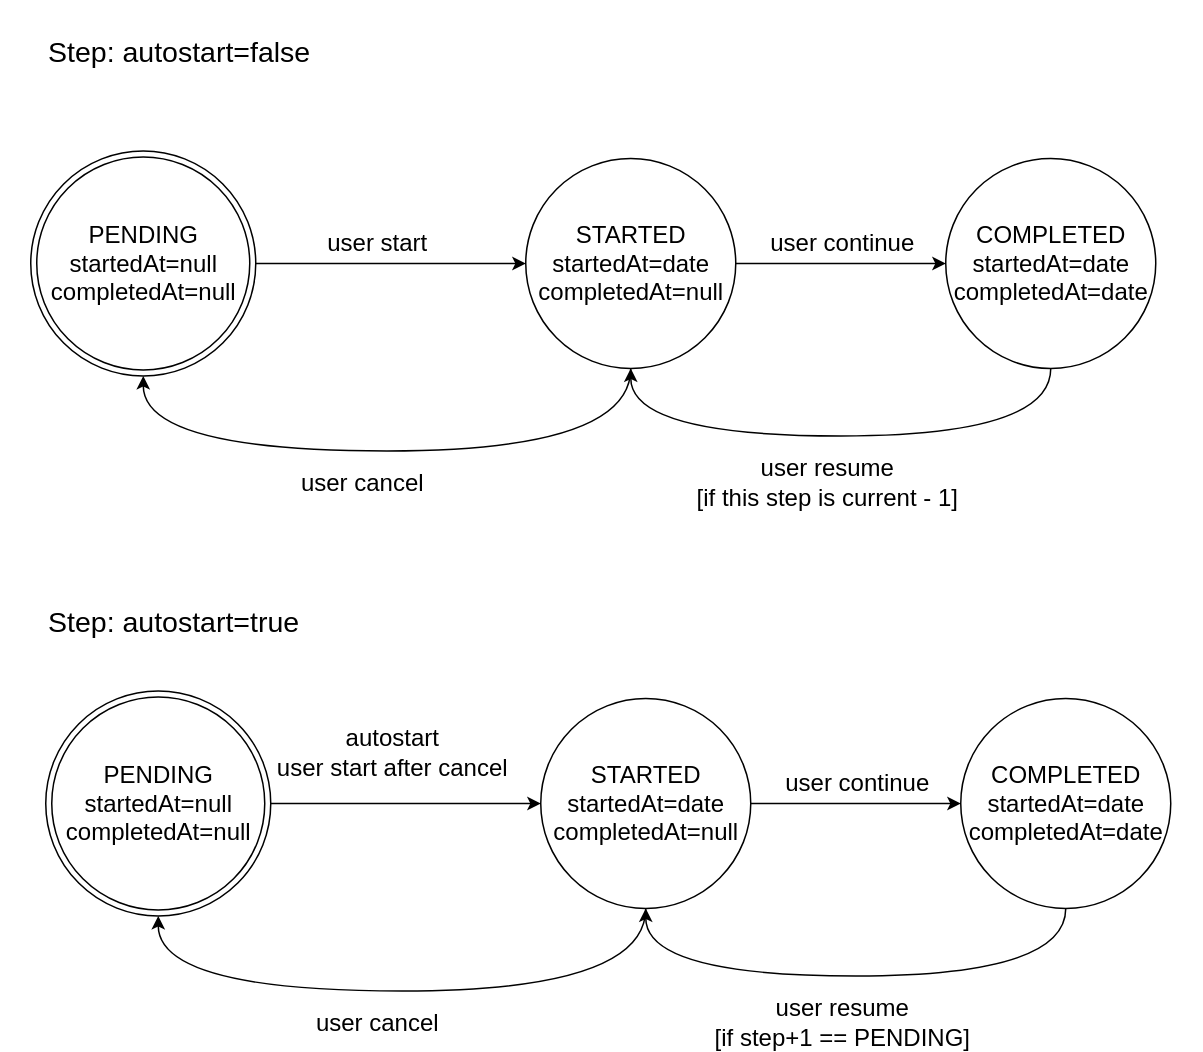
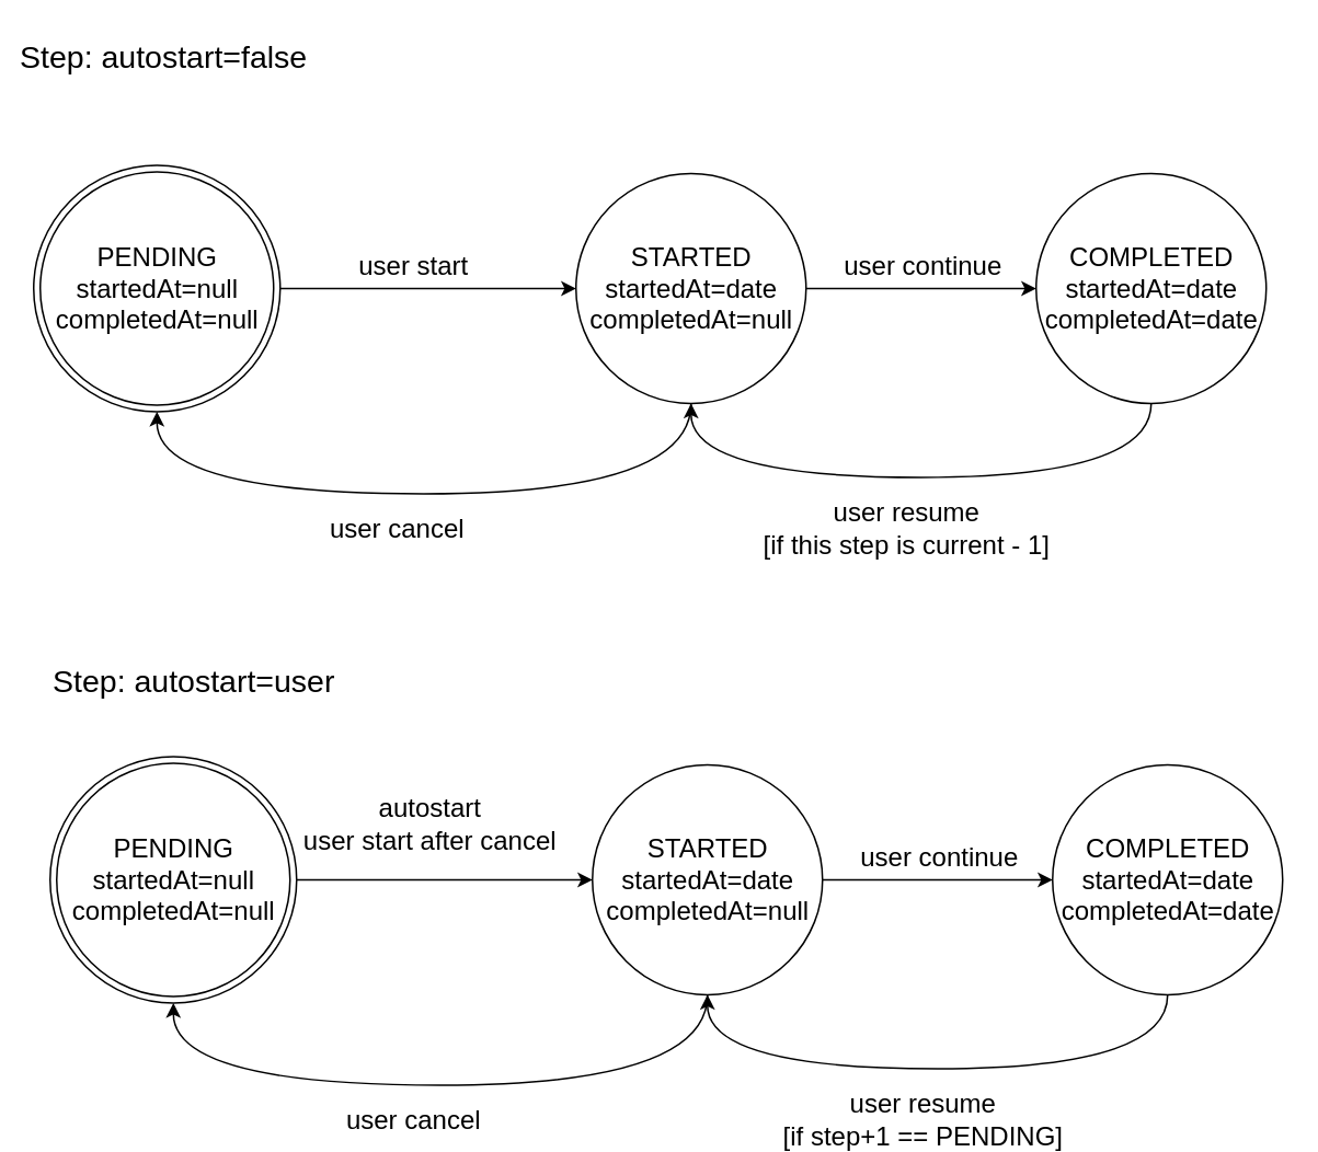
- <mxCell id="2" value="Step: autostart=false" style="text;html=1;strokeColor=none;fillColor=none;align=left;verticalAlign=middle;whiteSpace=wrap;rounded=0;fontSize=19;" vertex="1" parent="1"><mxGeometry x="30" y="20" width="200" height="30" as="geometry" /></mxCell>
+ <mxCell id="2" value="Step: autostart=false" style="text;html=1;strokeColor=none;fillColor=none;align=left;verticalAlign=middle;whiteSpace=wrap;rounded=0;fontSize=19;" vertex="1" parent="1"><mxGeometry x="10" y="20" width="200" height="30" as="geometry" /></mxCell>
- <mxCell id="25" value="Step: autostart=true" style="text;html=1;strokeColor=none;fillColor=none;align=left;verticalAlign=middle;whiteSpace=wrap;rounded=0;fontSize=19;" vertex="1" parent="1"><mxGeometry x="30" y="400" width="200" height="30" as="geometry" /></mxCell>
+ <mxCell id="25" value="Step: autostart=user" style="text;html=1;strokeColor=none;fillColor=none;align=left;verticalAlign=middle;whiteSpace=wrap;rounded=0;fontSize=19;" vertex="1" parent="1"><mxGeometry x="30" y="400" width="200" height="30" as="geometry" /></mxCell>
